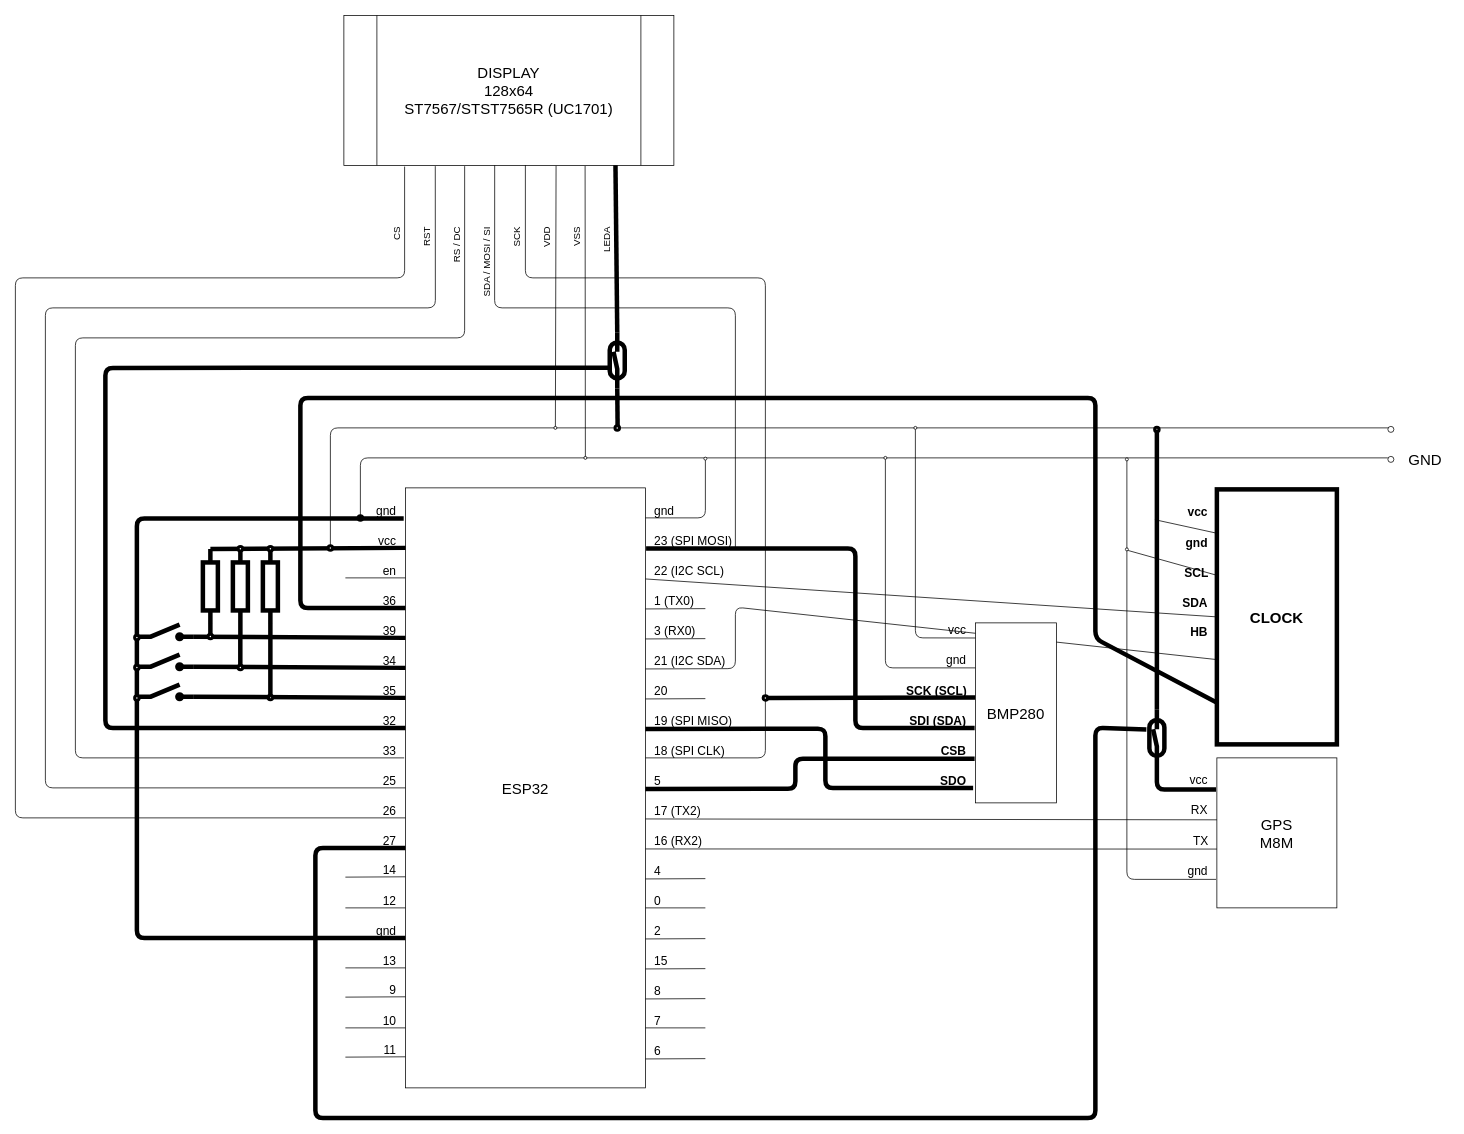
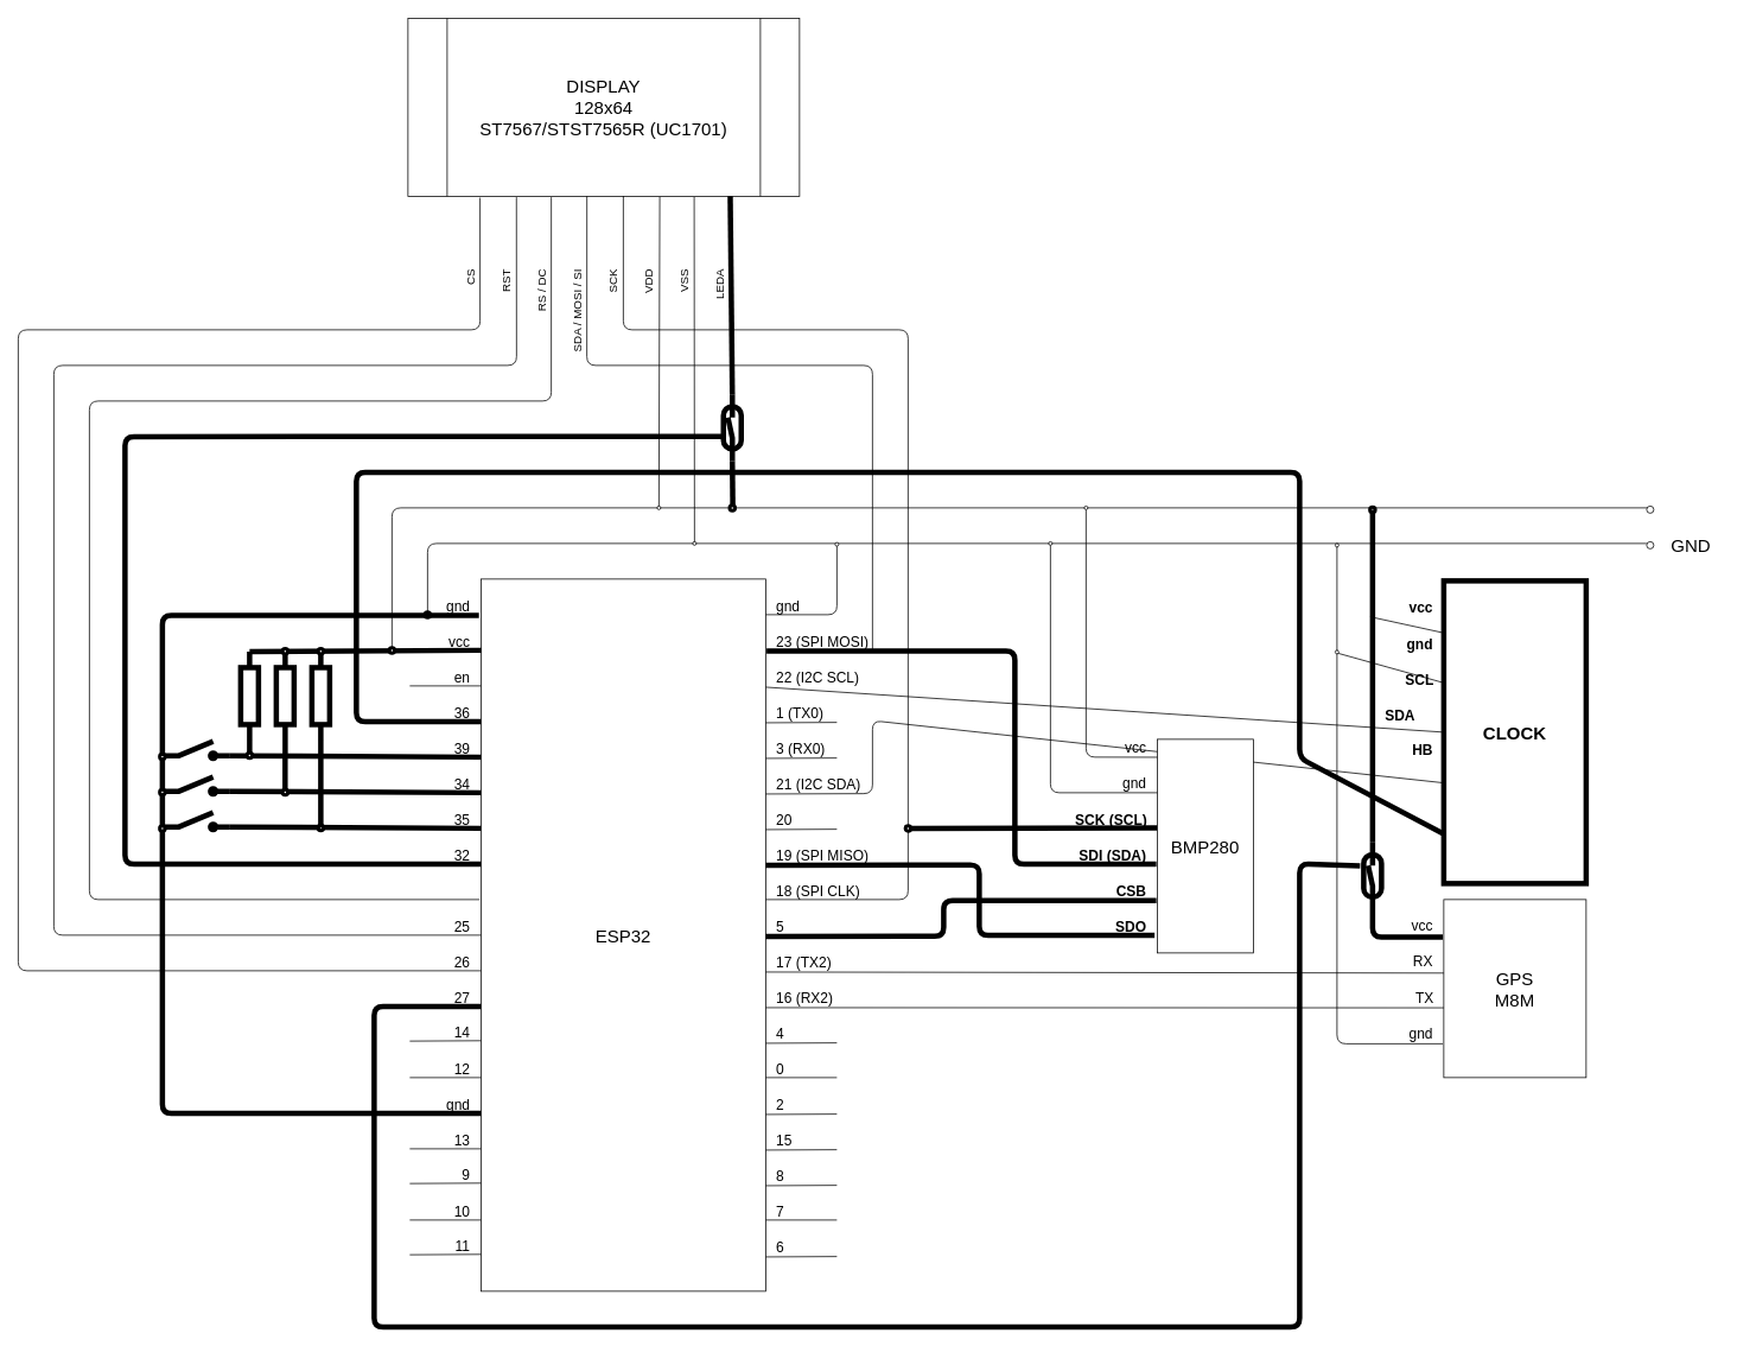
- <mxCell id="105" value="&lt;font style=&quot;font-size: 16px&quot;&gt;SDA&lt;/font&gt;" style="text;html=1;strokeColor=none;fillColor=none;align=right;verticalAlign=middle;whiteSpace=wrap;rounded=0;fontSize=13;fontStyle=1" parent="1" vertex="1"><mxGeometry x="1502" y="793.43" width="110" height="20" as="geometry" /></mxCell>
+ <mxCell id="105" value="&lt;font style=&quot;font-size: 16px&quot;&gt;SDA&lt;/font&gt;" style="text;html=1;strokeColor=none;fillColor=none;align=right;verticalAlign=middle;whiteSpace=wrap;rounded=0;fontSize=13;fontStyle=1" parent="1" vertex="1"><mxGeometry x="1482" y="793.43" width="110" height="20" as="geometry" /></mxCell>
- <mxCell id="51" value="&lt;font style=&quot;font-size: 16px&quot;&gt;33&lt;/font&gt;" style="text;html=1;strokeColor=none;fillColor=none;align=right;verticalAlign=middle;whiteSpace=wrap;rounded=0;fontSize=13;" parent="1" vertex="1"><mxGeometry x="490" y="990" width="40" height="20" as="geometry" /></mxCell>
